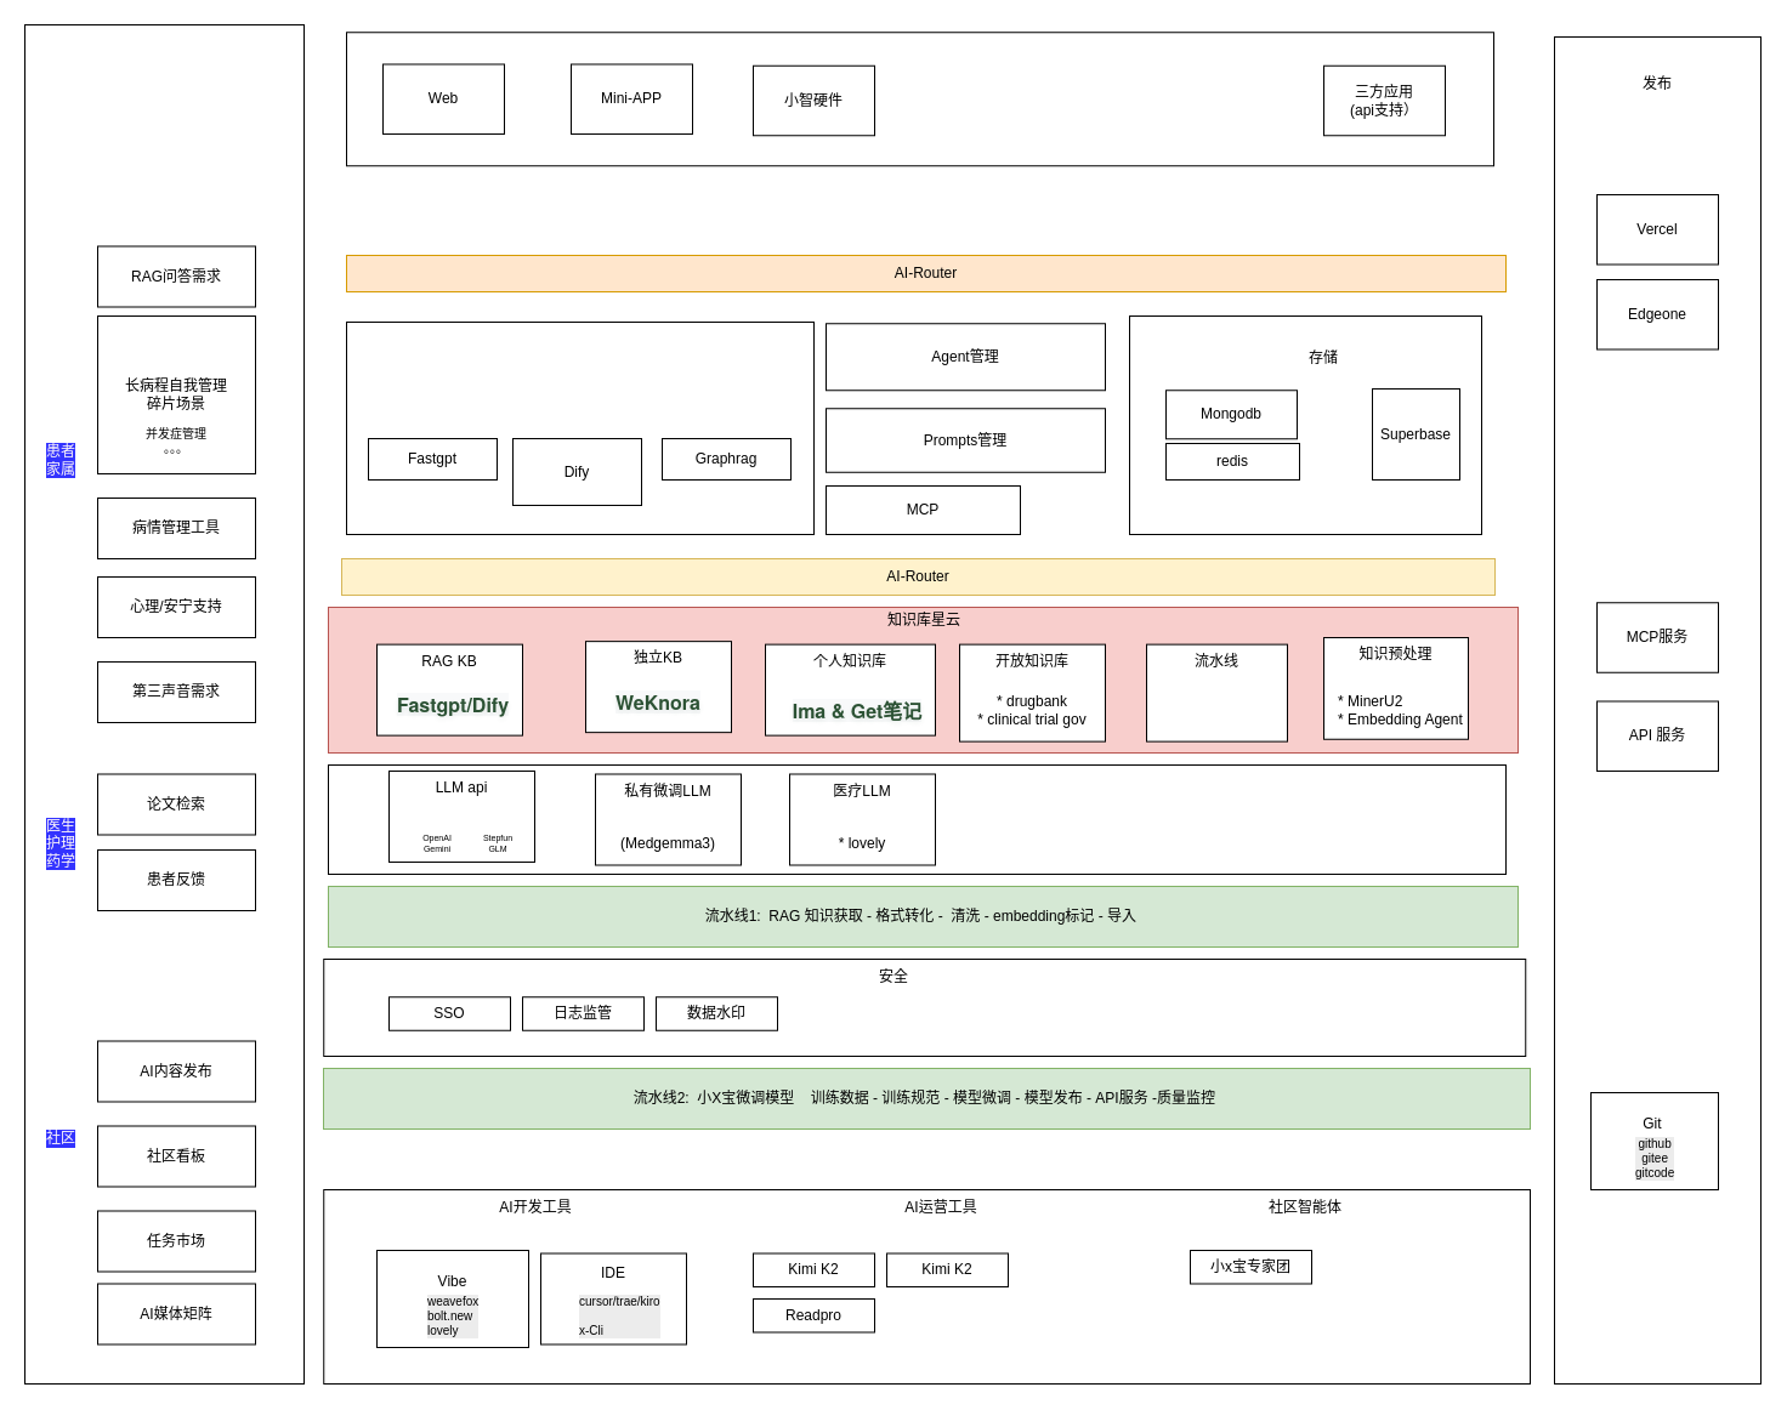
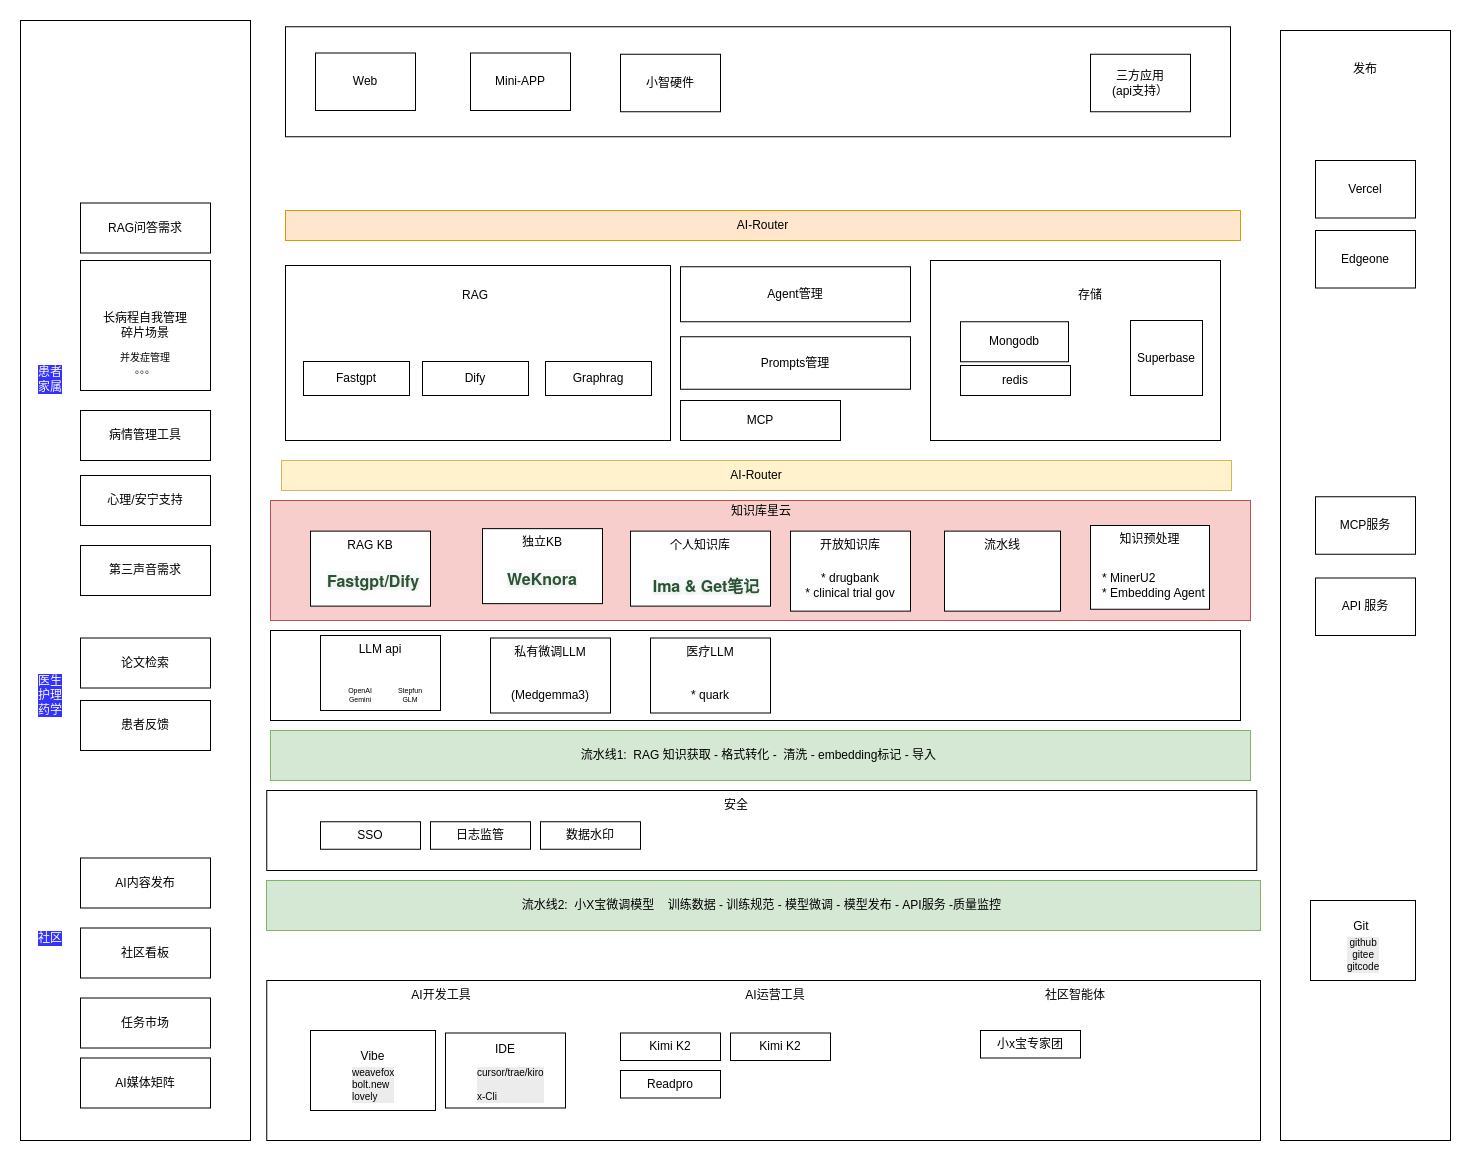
+ <mxCell id="49" value="RAG" style="text;html=1;align=center;verticalAlign=middle;whiteSpace=wrap;rounded=0;" vertex="1" parent="1"><mxGeometry x="445" y="280" width="60" height="30" as="geometry" /></mxCell>
- <mxCell id="47" value="Dify" style="rounded=0;whiteSpace=wrap;html=1;" vertex="1" parent="1"><mxGeometry x="422" y="361" width="106" height="55" as="geometry" /></mxCell>
+ <mxCell id="47" value="Dify" style="rounded=0;whiteSpace=wrap;html=1;" vertex="1" parent="1"><mxGeometry x="422" y="361" width="106" height="34" as="geometry" /></mxCell>
- <mxCell id="11" value="医疗LLM&lt;div&gt;&lt;br&gt;&lt;/div&gt;&lt;div&gt;&lt;br&gt;&lt;/div&gt;&lt;div&gt;* lovely&lt;/div&gt;" style="rounded=0;whiteSpace=wrap;html=1;verticalAlign=top;" vertex="1" parent="1"><mxGeometry x="650" y="637.5" width="120" height="75" as="geometry" /></mxCell>
+ <mxCell id="11" value="医疗LLM&lt;div&gt;&lt;br&gt;&lt;/div&gt;&lt;div&gt;&lt;br&gt;&lt;/div&gt;&lt;div&gt;* quark&lt;/div&gt;" style="rounded=0;whiteSpace=wrap;html=1;verticalAlign=top;" vertex="1" parent="1"><mxGeometry x="650" y="637.5" width="120" height="75" as="geometry" /></mxCell>
